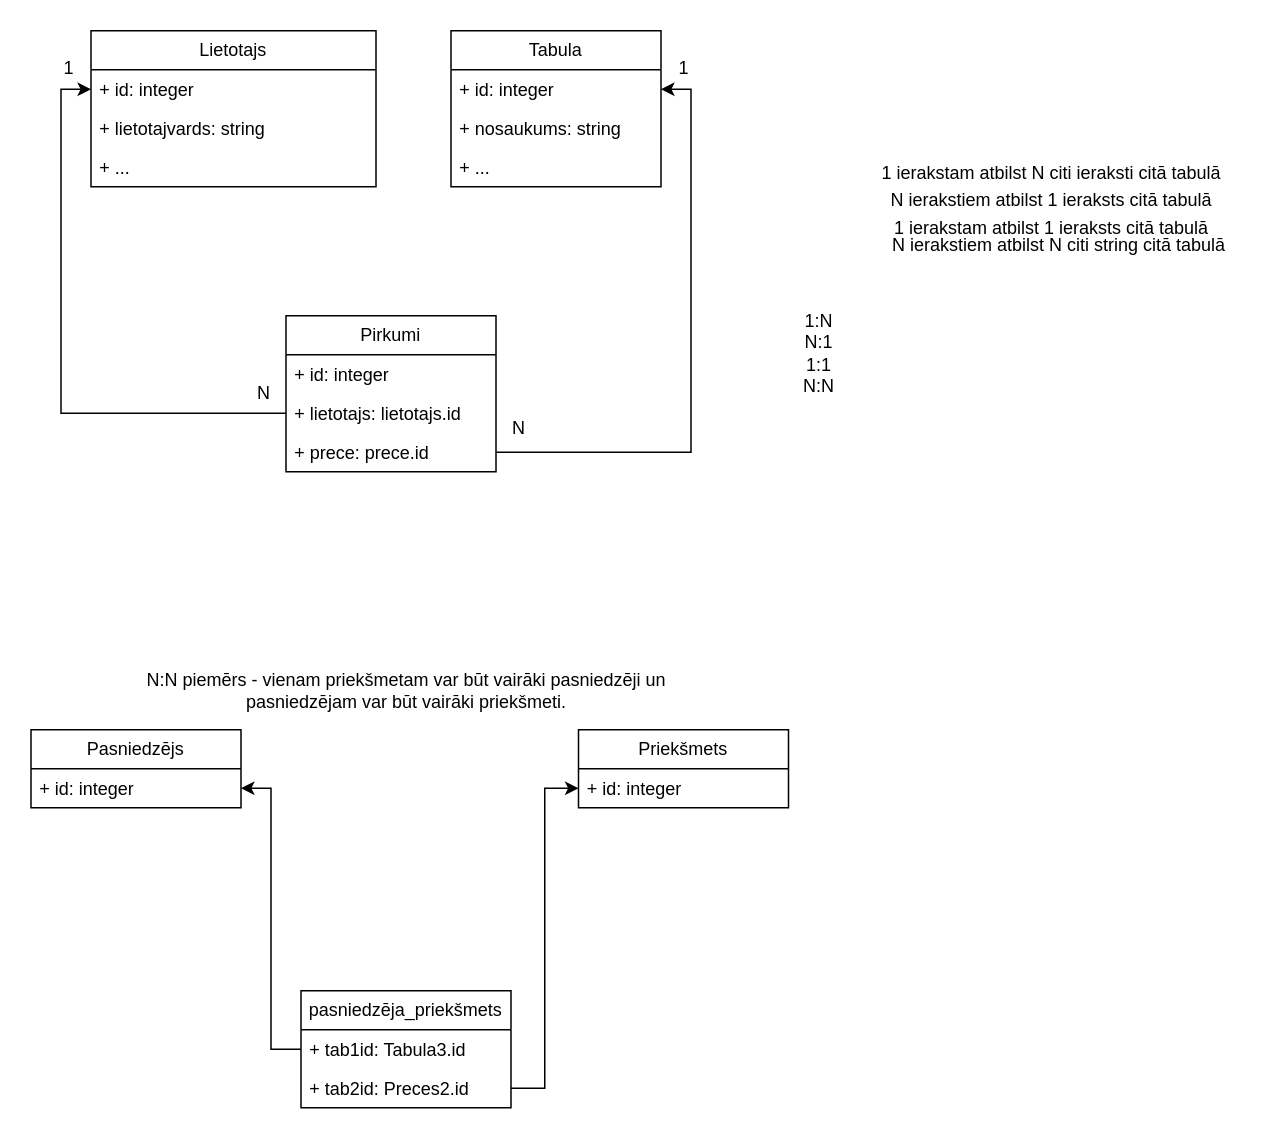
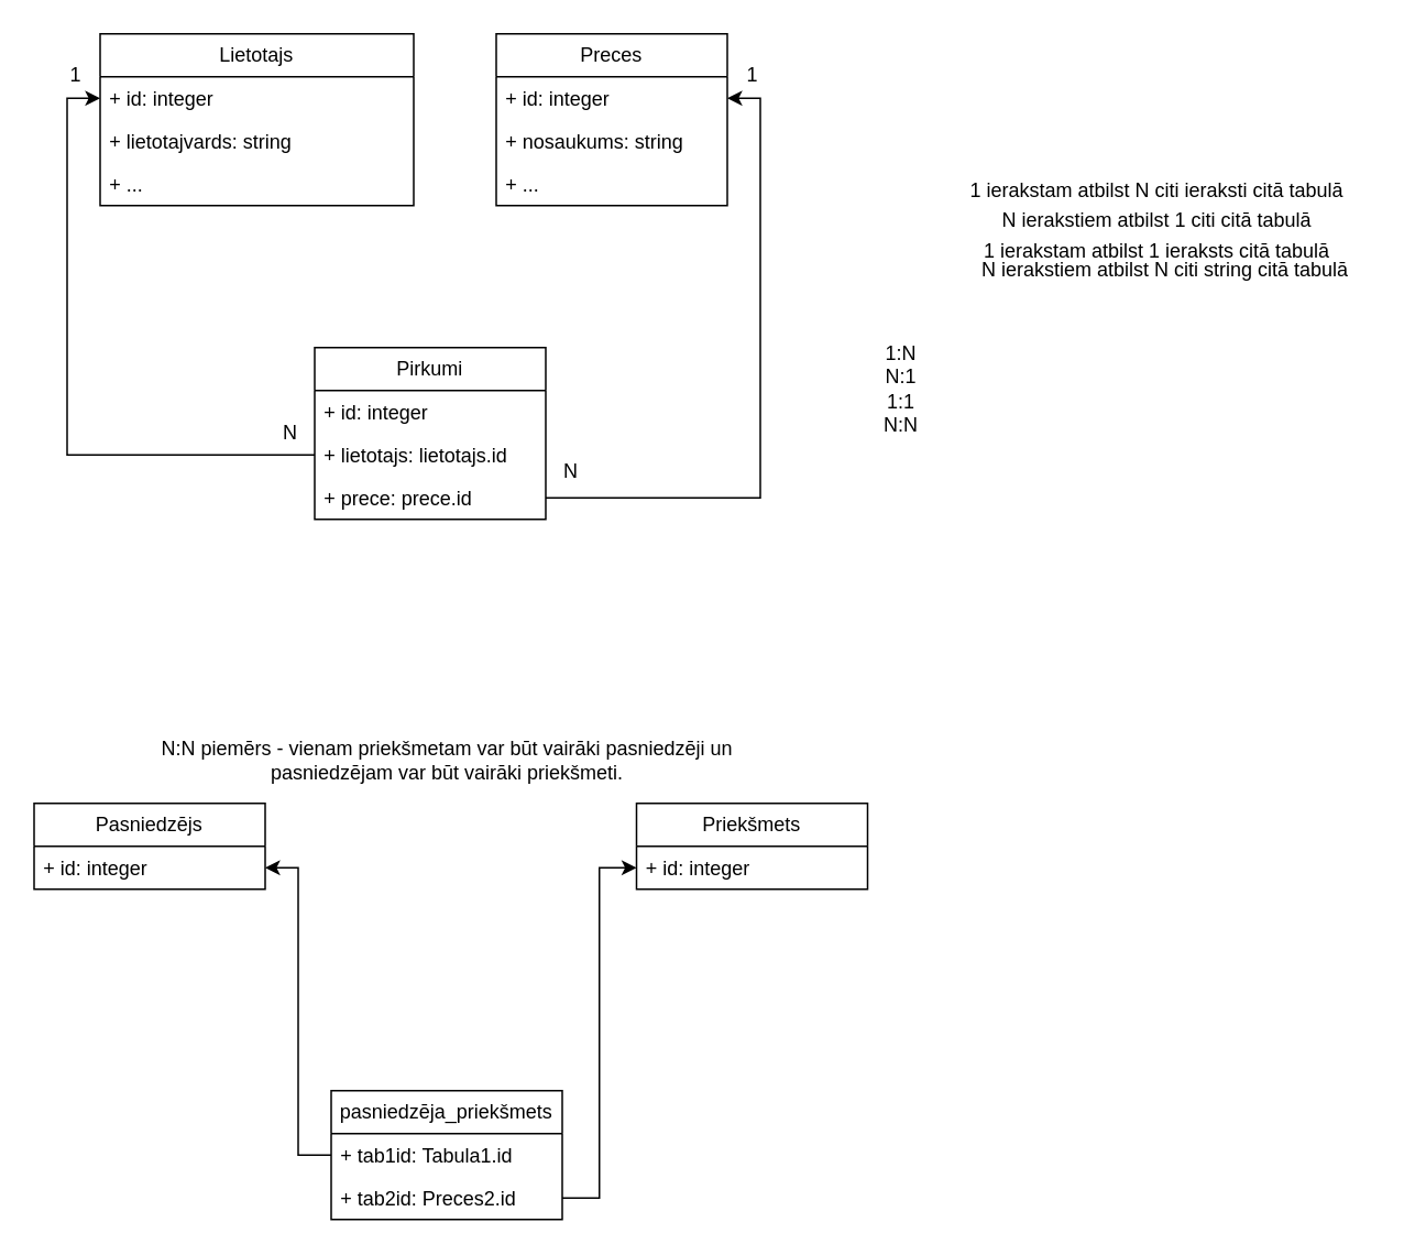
- <mxCell id="6" value="Tabula" style="swimlane;fontStyle=0;childLayout=stackLayout;horizontal=1;startSize=26;fillColor=none;horizontalStack=0;resizeParent=1;resizeParentMax=0;resizeLast=0;collapsible=1;marginBottom=0;whiteSpace=wrap;html=1;" vertex="1" parent="1"><mxGeometry x="300" y="20" width="140" height="104" as="geometry" /></mxCell>
+ <mxCell id="6" value="Preces" style="swimlane;fontStyle=0;childLayout=stackLayout;horizontal=1;startSize=26;fillColor=none;horizontalStack=0;resizeParent=1;resizeParentMax=0;resizeLast=0;collapsible=1;marginBottom=0;whiteSpace=wrap;html=1;" vertex="1" parent="1"><mxGeometry x="300" y="20" width="140" height="104" as="geometry" /></mxCell>
- <mxCell id="22" value="N ierakstiem atbilst 1 ieraksts citā tabulā" style="text;html=1;align=center;verticalAlign=middle;resizable=0;points=[];autosize=1;strokeColor=none;fillColor=none;" vertex="1" parent="1"><mxGeometry x="580" y="118" width="240" height="30" as="geometry" /></mxCell>
+ <mxCell id="22" value="N ierakstiem atbilst 1 citi citā tabulā" style="text;html=1;align=center;verticalAlign=middle;resizable=0;points=[];autosize=1;strokeColor=none;fillColor=none;" vertex="1" parent="1"><mxGeometry x="580" y="118" width="240" height="30" as="geometry" /></mxCell>
- <mxCell id="30" value="+ tab1id: Tabula3.id" style="text;strokeColor=none;fillColor=none;align=left;verticalAlign=top;spacingLeft=4;spacingRight=4;overflow=hidden;rotatable=0;points=[[0,0.5],[1,0.5]];portConstraint=eastwest;whiteSpace=wrap;html=1;" vertex="1" parent="29"><mxGeometry y="26" width="140" height="26" as="geometry" /></mxCell>
+ <mxCell id="30" value="+ tab1id: Tabula1.id" style="text;strokeColor=none;fillColor=none;align=left;verticalAlign=top;spacingLeft=4;spacingRight=4;overflow=hidden;rotatable=0;points=[[0,0.5],[1,0.5]];portConstraint=eastwest;whiteSpace=wrap;html=1;" vertex="1" parent="29"><mxGeometry y="26" width="140" height="26" as="geometry" /></mxCell>
